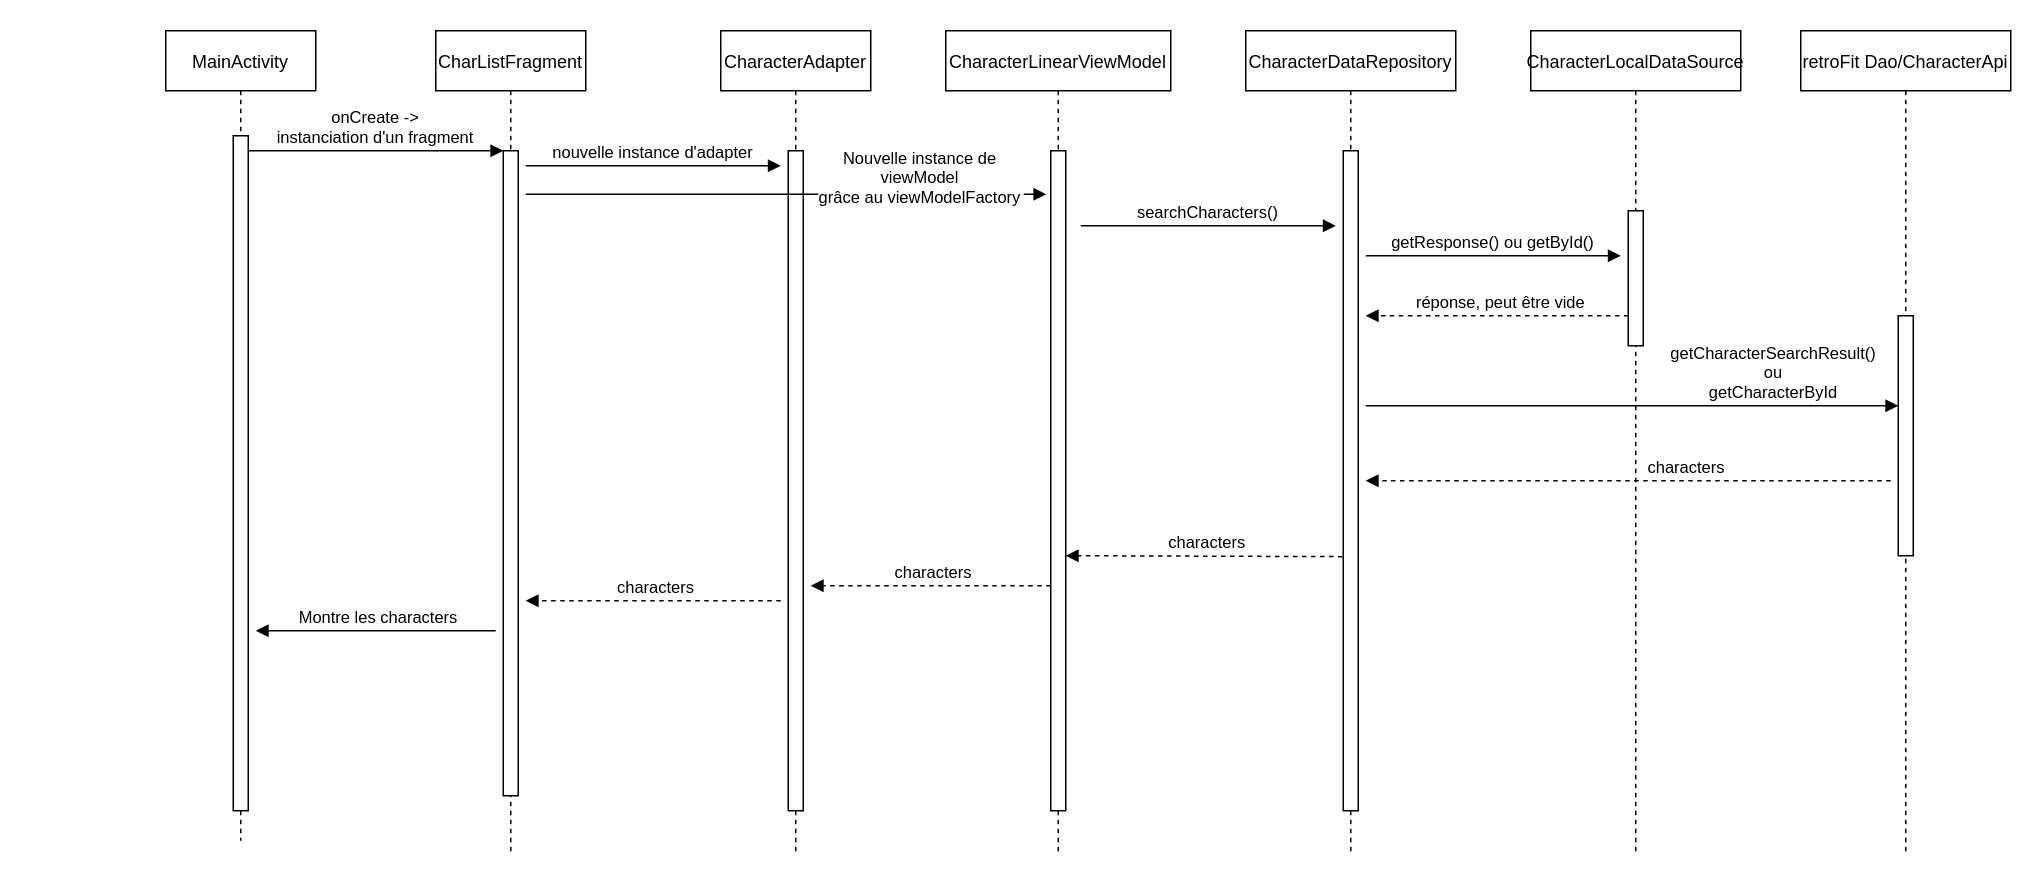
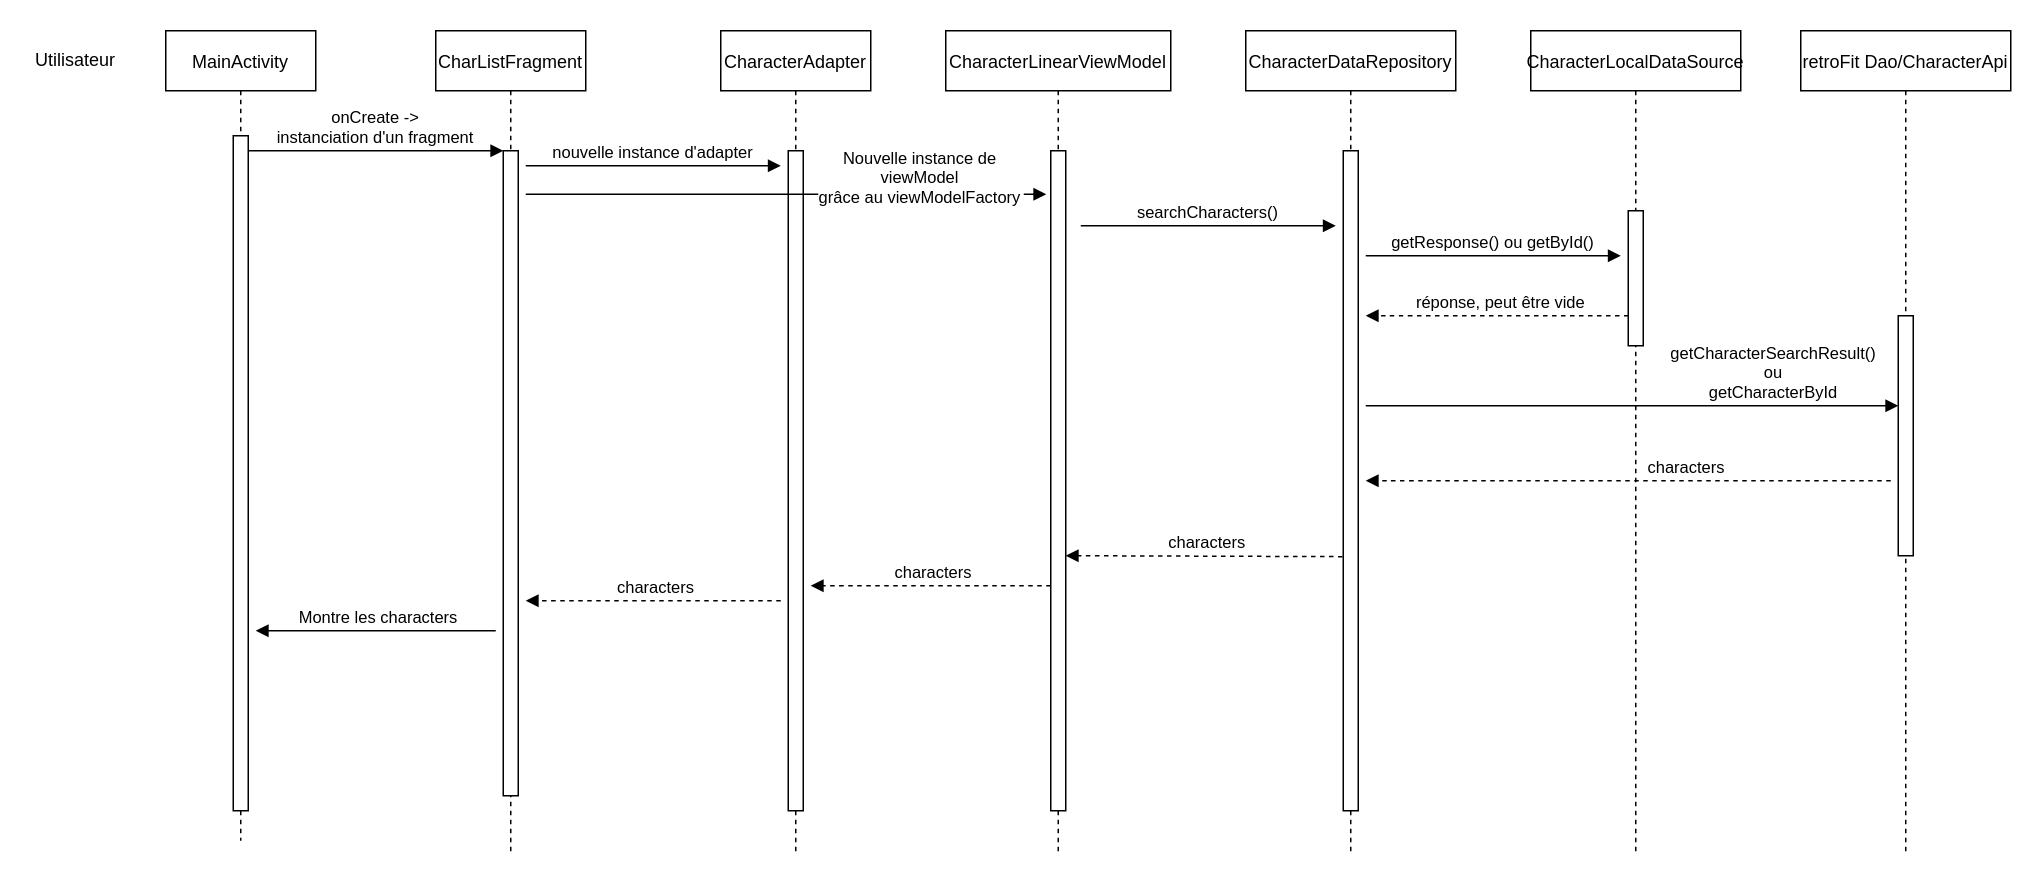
+ <mxCell id="7" value="Utilisateur" style="text;html=1;strokeColor=none;fillColor=none;align=center;verticalAlign=middle;whiteSpace=wrap;rounded=0;" vertex="1" parent="1"><mxGeometry x="20" y="30" width="60" height="20" as="geometry" /></mxCell>
